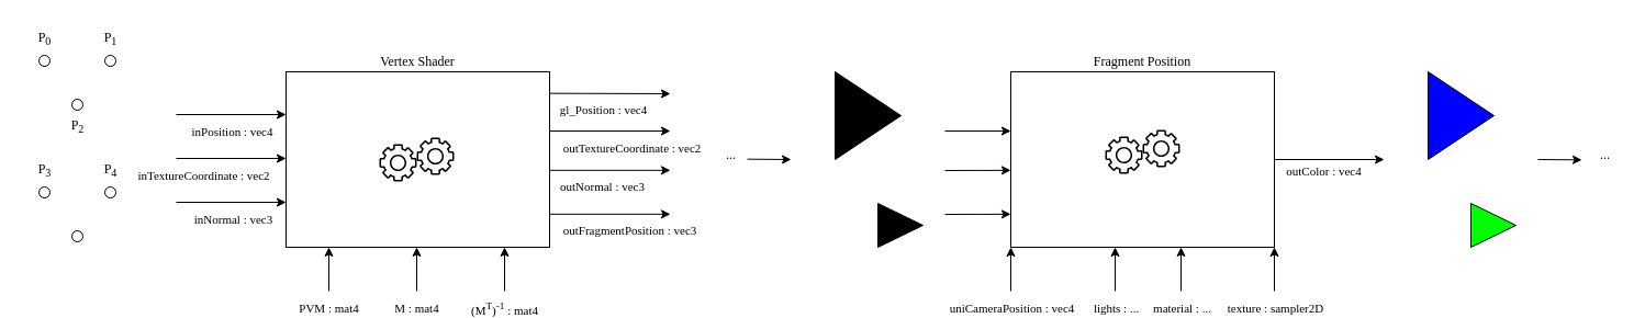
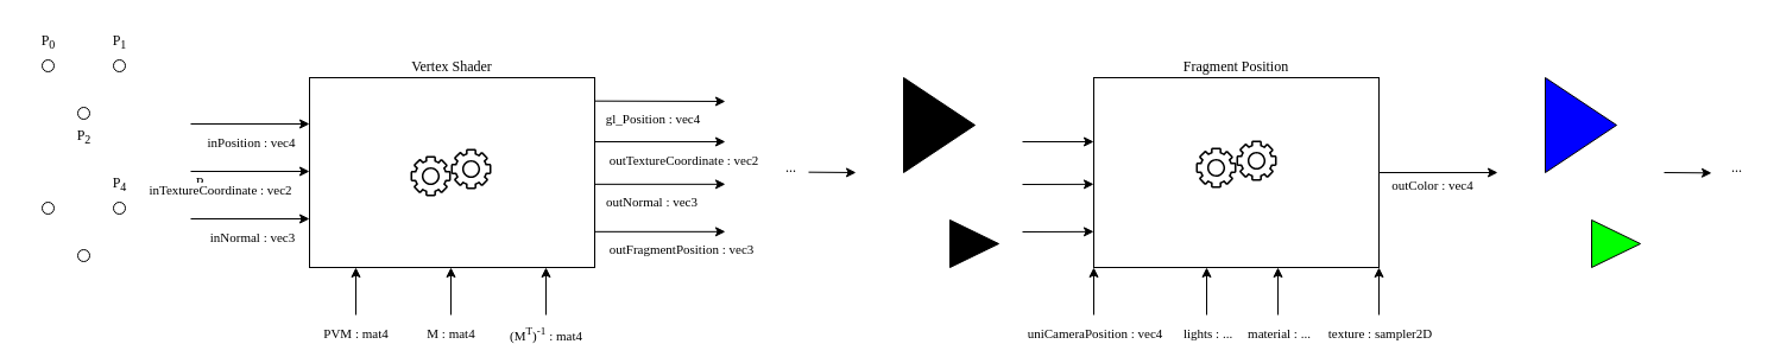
- <mxCell id="20" value="P&lt;sub&gt;3&lt;/sub&gt;" style="text;html=1;align=center;verticalAlign=middle;resizable=0;points=[];autosize=1;strokeColor=none;fillColor=none;fontFamily=CMU Serif;fontSource=https%3A%2F%2Ffonts.googleapis.com%2Fcss%3Ffamily%3DCMU%2BSerif;" parent="1" vertex="1"><mxGeometry x="20" y="140" width="40" height="30" as="geometry" /></mxCell>
+ <mxCell id="20" value="P&lt;sub&gt;3&lt;/sub&gt;" style="text;html=1;align=center;verticalAlign=middle;resizable=0;points=[];autosize=1;strokeColor=none;fillColor=none;fontFamily=CMU Serif;fontSource=https%3A%2F%2Ffonts.googleapis.com%2Fcss%3Ffamily%3DCMU%2BSerif;" parent="1" vertex="1"><mxGeometry x="150" y="140" width="40" height="30" as="geometry" /></mxCell>
